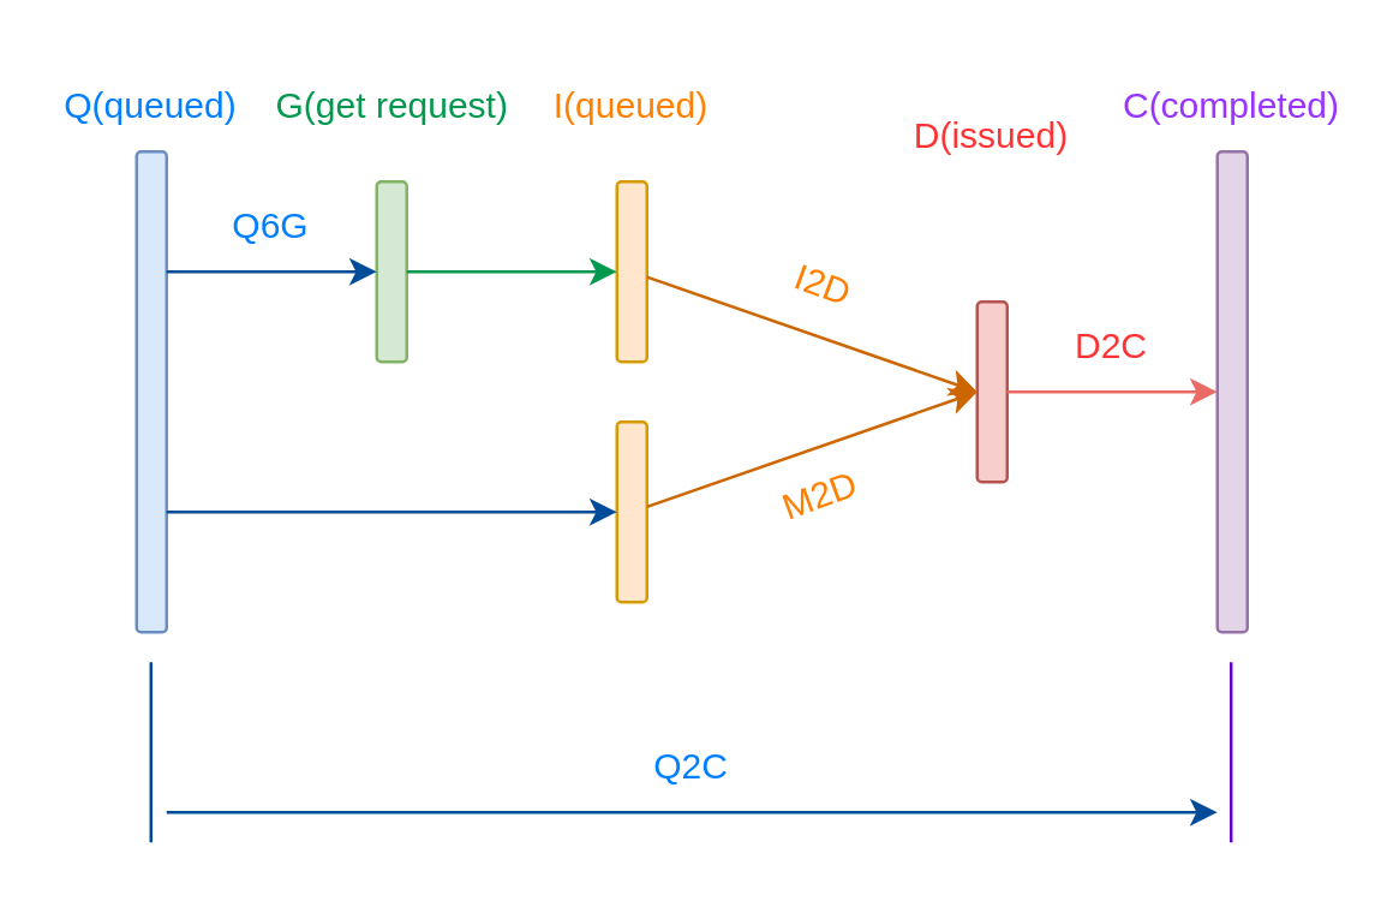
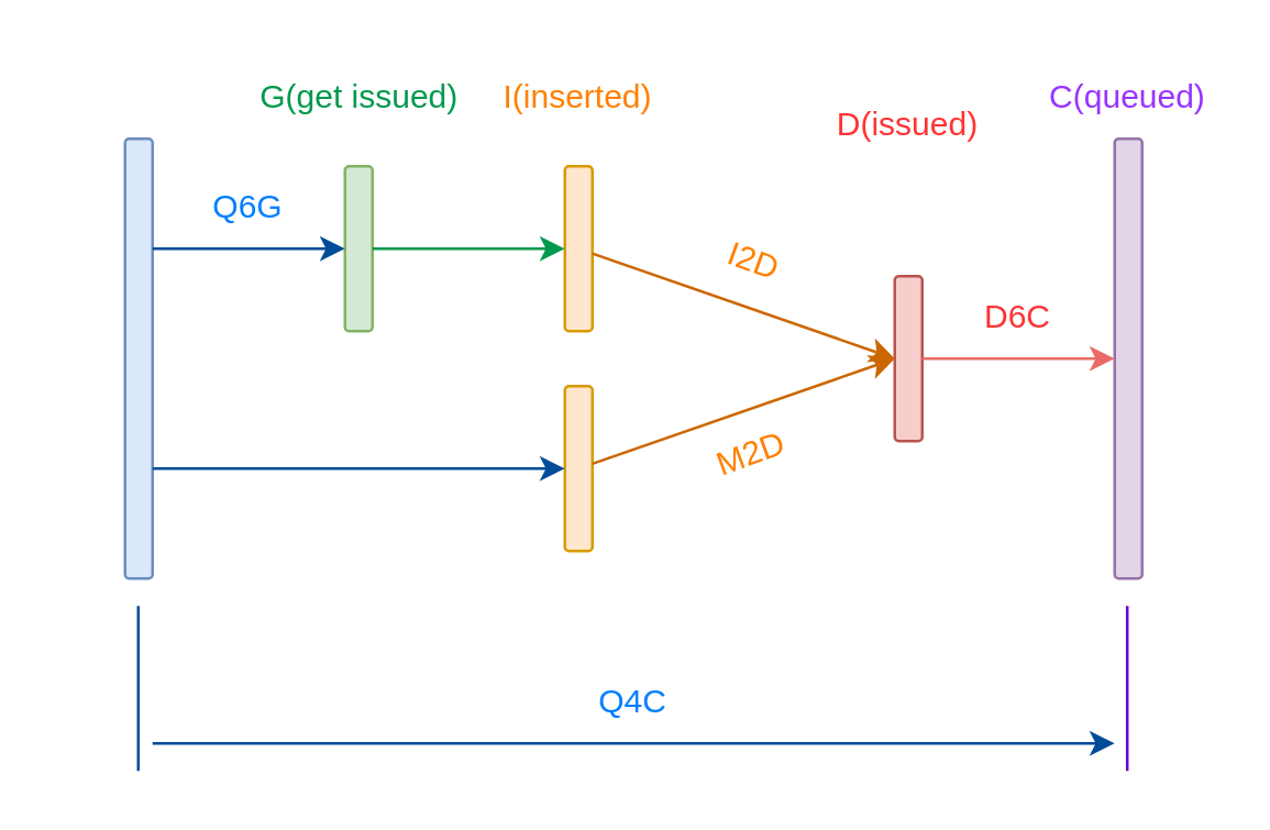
- <mxCell id="19" value="Q(queued)" style="text;html=1;strokeColor=none;fillColor=none;align=center;verticalAlign=middle;whiteSpace=wrap;rounded=0;fontColor=#007FFF;" vertex="1" parent="2"><mxGeometry width="60" height="30" as="geometry" /></mxCell>
- <mxCell id="20" value="G(get request)" style="text;html=1;strokeColor=none;fillColor=none;align=center;verticalAlign=middle;whiteSpace=wrap;rounded=0;fontColor=#00994D;" vertex="1" parent="2"><mxGeometry x="67.5" width="85" height="30" as="geometry" /></mxCell>
+ <mxCell id="20" value="G(get issued)" style="text;html=1;strokeColor=none;fillColor=none;align=center;verticalAlign=middle;whiteSpace=wrap;rounded=0;fontColor=#00994D;" vertex="1" parent="2"><mxGeometry x="67.5" width="85" height="30" as="geometry" /></mxCell>
- <mxCell id="21" value="I(queued)" style="text;html=1;strokeColor=none;fillColor=none;align=center;verticalAlign=middle;whiteSpace=wrap;rounded=0;fontColor=#FF8000;" vertex="1" parent="2"><mxGeometry x="160" width="60" height="30" as="geometry" /></mxCell>
+ <mxCell id="21" value="I(inserted)" style="text;html=1;strokeColor=none;fillColor=none;align=center;verticalAlign=middle;whiteSpace=wrap;rounded=0;fontColor=#FF8000;" vertex="1" parent="2"><mxGeometry x="160" width="60" height="30" as="geometry" /></mxCell>
- <mxCell id="23" value="C(completed)" style="text;html=1;strokeColor=none;fillColor=none;align=center;verticalAlign=middle;whiteSpace=wrap;rounded=0;fontColor=#9933FF;" vertex="1" parent="2"><mxGeometry x="360" width="60" height="30" as="geometry" /></mxCell>
+ <mxCell id="23" value="C(queued)" style="text;html=1;strokeColor=none;fillColor=none;align=center;verticalAlign=middle;whiteSpace=wrap;rounded=0;fontColor=#9933FF;" vertex="1" parent="2"><mxGeometry x="360" width="60" height="30" as="geometry" /></mxCell>
- <mxCell id="18" value="D2C" style="text;html=1;strokeColor=none;fillColor=none;align=center;verticalAlign=middle;whiteSpace=wrap;rounded=0;fontColor=#FF3333;" vertex="1" parent="2"><mxGeometry x="315" y="80" width="70" height="30" as="geometry" /></mxCell>
+ <mxCell id="18" value="D6C" style="text;html=1;strokeColor=none;fillColor=none;align=center;verticalAlign=middle;whiteSpace=wrap;rounded=0;fontColor=#FF3333;" vertex="1" parent="2"><mxGeometry x="315" y="80" width="70" height="30" as="geometry" /></mxCell>
- <mxCell id="28" value="Q2C" style="text;html=1;strokeColor=none;fillColor=none;align=center;verticalAlign=middle;whiteSpace=wrap;rounded=0;fontColor=#007FFF;" vertex="1" parent="2"><mxGeometry x="35" y="220" width="350" height="30" as="geometry" /></mxCell>
+ <mxCell id="28" value="Q4C" style="text;html=1;strokeColor=none;fillColor=none;align=center;verticalAlign=middle;whiteSpace=wrap;rounded=0;fontColor=#007FFF;" vertex="1" parent="2"><mxGeometry x="35" y="220" width="350" height="30" as="geometry" /></mxCell>
